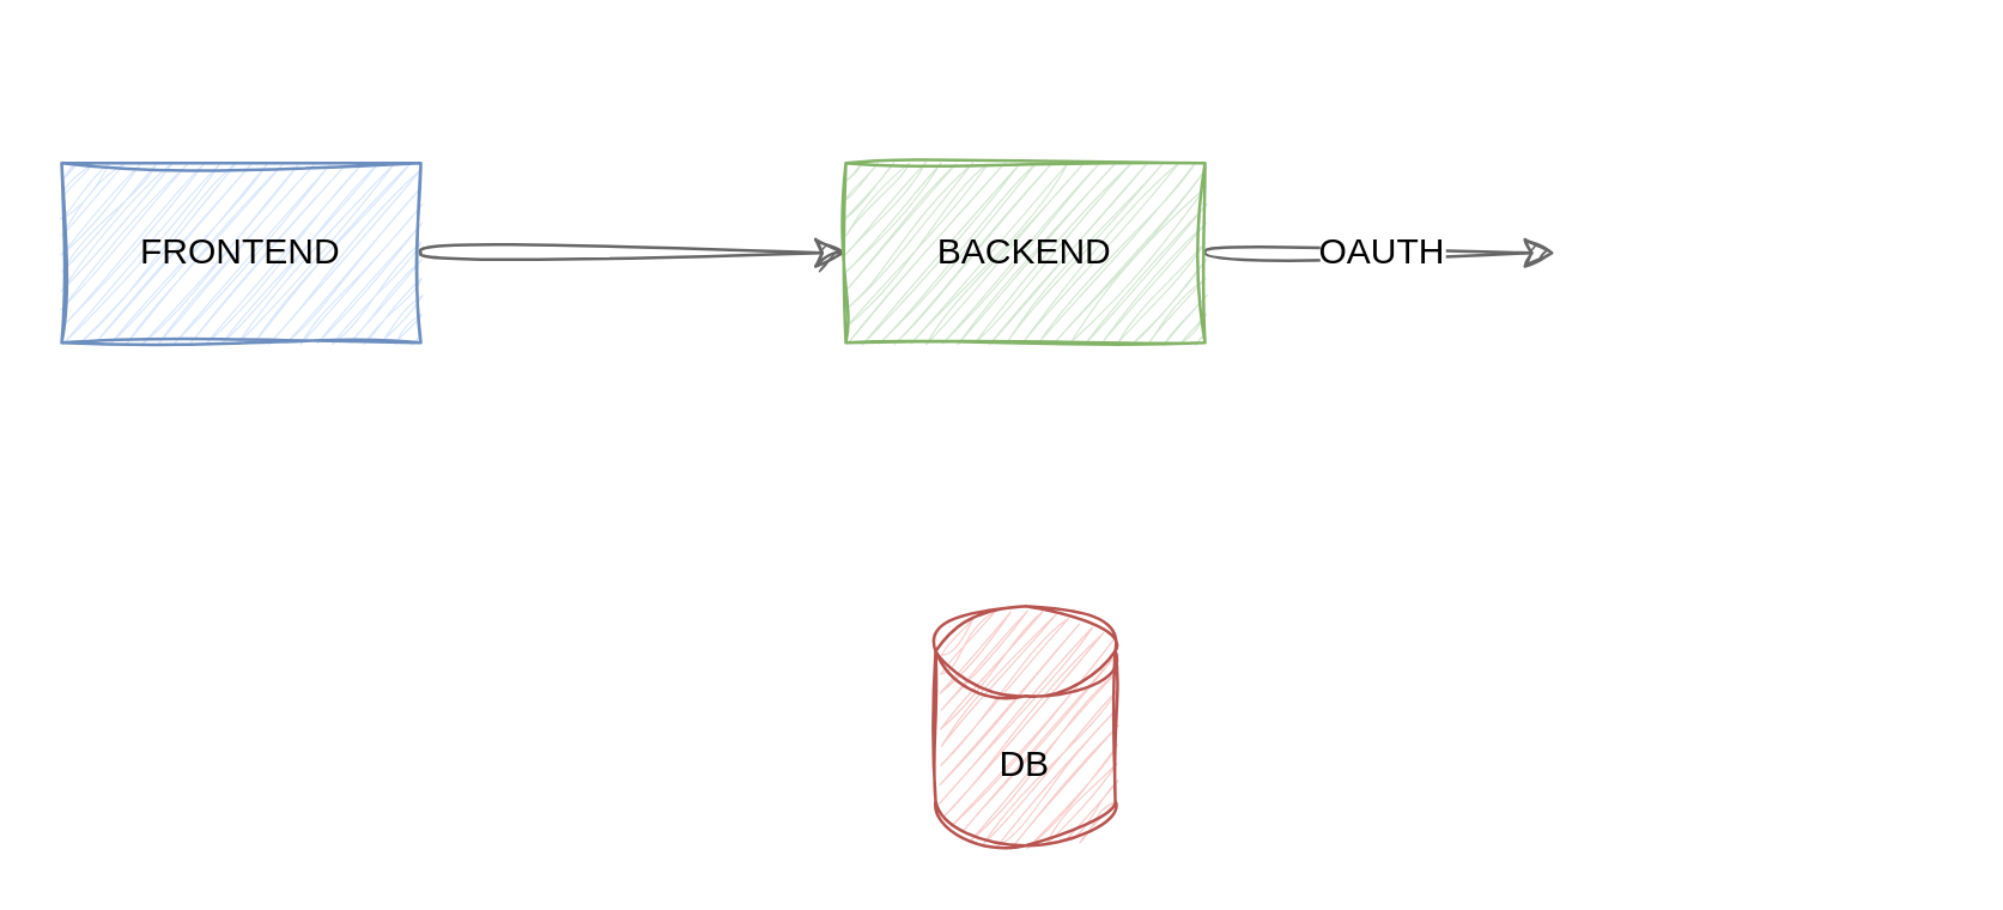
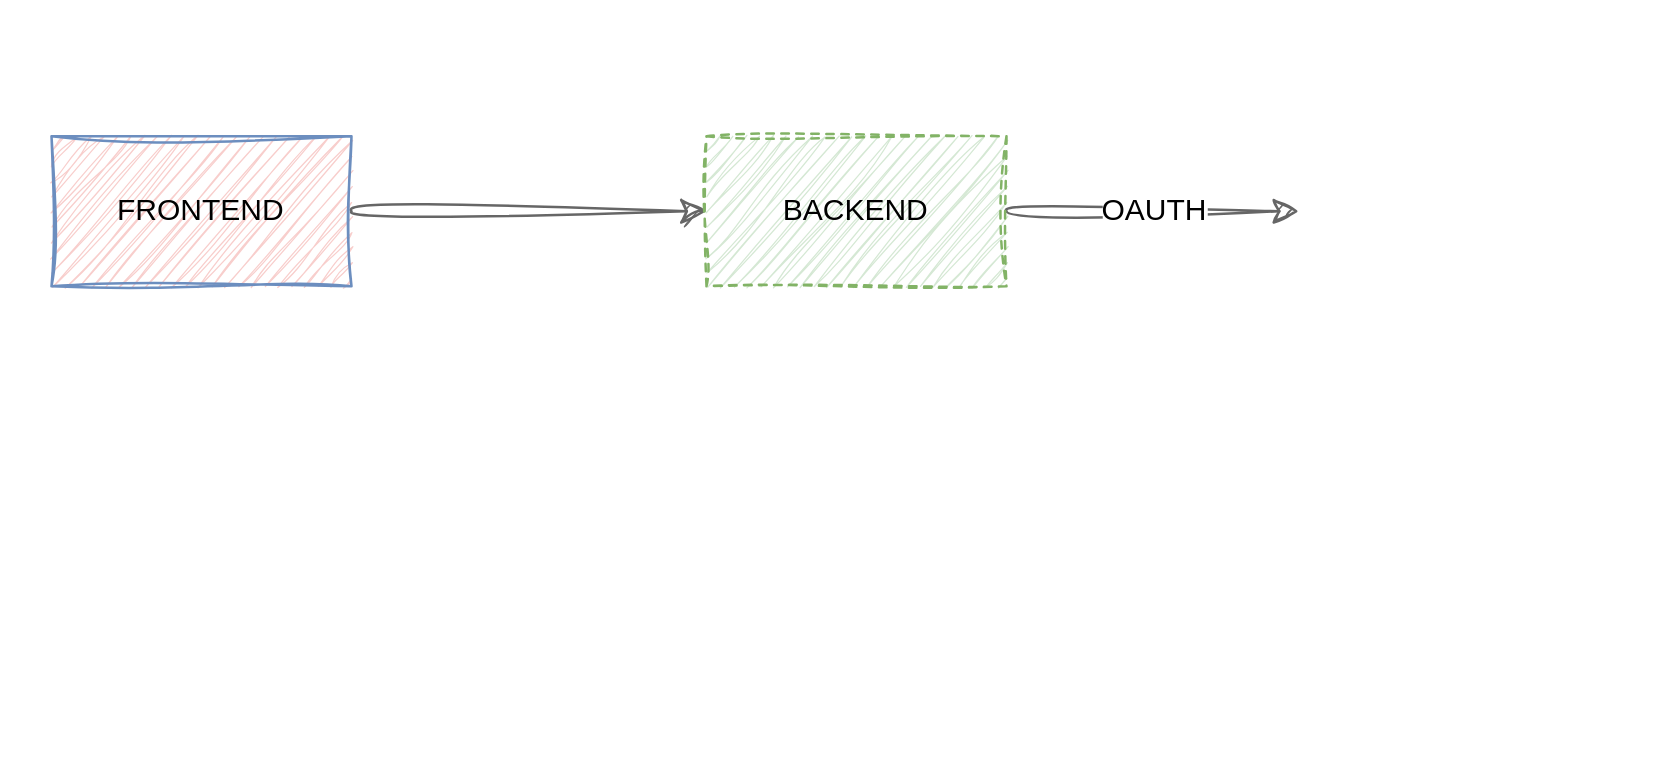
- <mxCell id="3" value="FRONTEND" style="rounded=0;whiteSpace=wrap;html=1;sketch=1;curveFitting=1;jiggle=2;fillColor=#dae8fc;strokeColor=#6c8ebf;" vertex="1" parent="1"><mxGeometry x="20" y="54" width="120" height="60" as="geometry" /></mxCell>
+ <mxCell id="3" value="FRONTEND" style="rounded=0;whiteSpace=wrap;html=1;sketch=1;curveFitting=1;jiggle=2;fillColor=#f8cecc;strokeColor=#6c8ebf;" vertex="1" parent="1"><mxGeometry x="20" y="54" width="120" height="60" as="geometry" /></mxCell>
- <mxCell id="5" value="BACKEND" style="rounded=0;whiteSpace=wrap;html=1;sketch=1;curveFitting=1;jiggle=2;fillColor=#d5e8d4;strokeColor=#82b366;" vertex="1" parent="1"><mxGeometry x="282" y="54" width="120" height="60" as="geometry" /></mxCell>
+ <mxCell id="5" value="BACKEND" style="rounded=0;whiteSpace=wrap;html=1;sketch=1;curveFitting=1;jiggle=2;fillColor=#d5e8d4;strokeColor=#82b366;dashed=1;" vertex="1" parent="1"><mxGeometry x="282" y="54" width="120" height="60" as="geometry" /></mxCell>
- <mxCell id="6" value="DB" style="shape=cylinder3;whiteSpace=wrap;html=1;boundedLbl=1;backgroundOutline=1;size=15;sketch=1;curveFitting=1;jiggle=2;fillColor=#f8cecc;strokeColor=#b85450;" vertex="1" parent="1"><mxGeometry x="312" y="202" width="60" height="80" as="geometry" /></mxCell>
